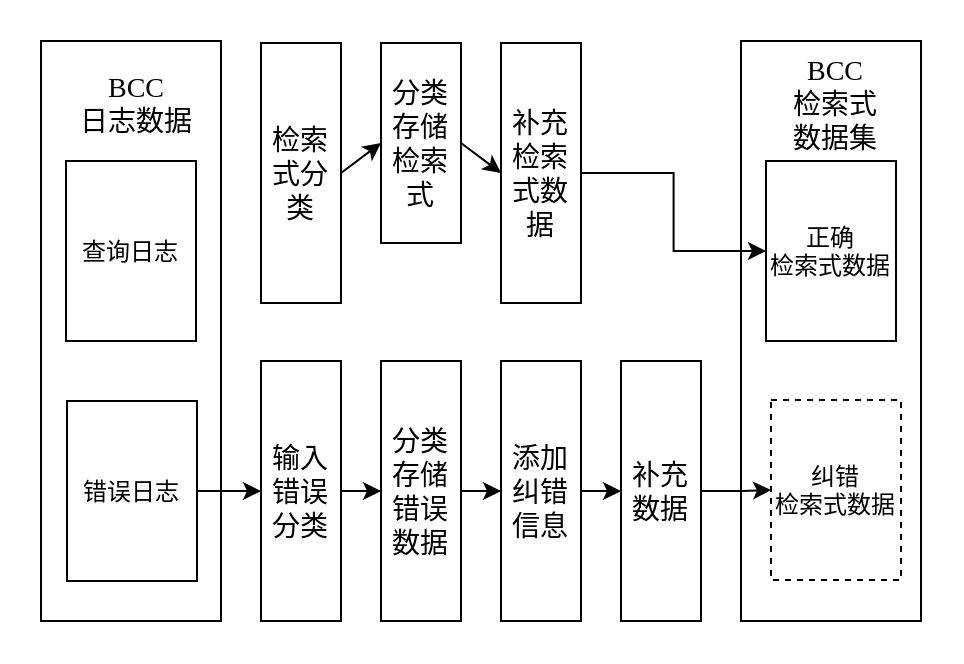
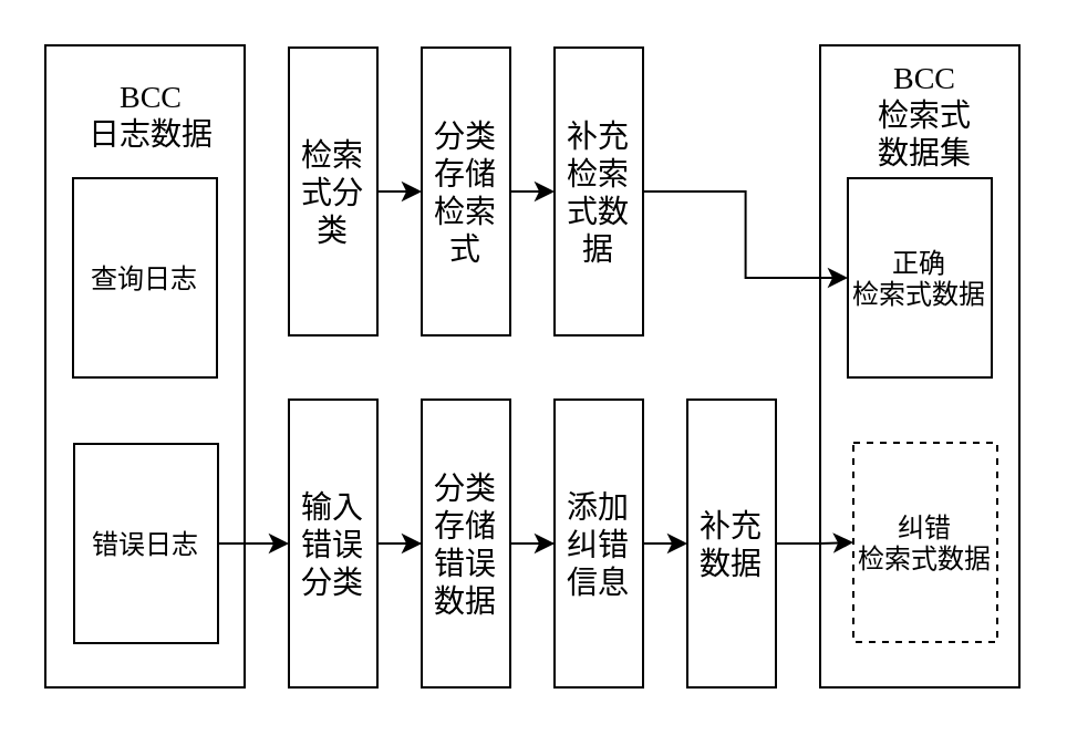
- <mxCell id="7" value="分类&#10;存储&#10;检索&#10;式" style="rounded=0;fontSize=14;fontFamily=SimSun;" parent="1" vertex="1"><mxGeometry x="190" y="21" width="40" height="100" as="geometry" /></mxCell>
+ <mxCell id="7" value="分类&#10;存储&#10;检索&#10;式" style="rounded=0;fontSize=14;fontFamily=SimSun;" parent="1" vertex="1"><mxGeometry x="190" y="21" width="40" height="130" as="geometry" /></mxCell>
